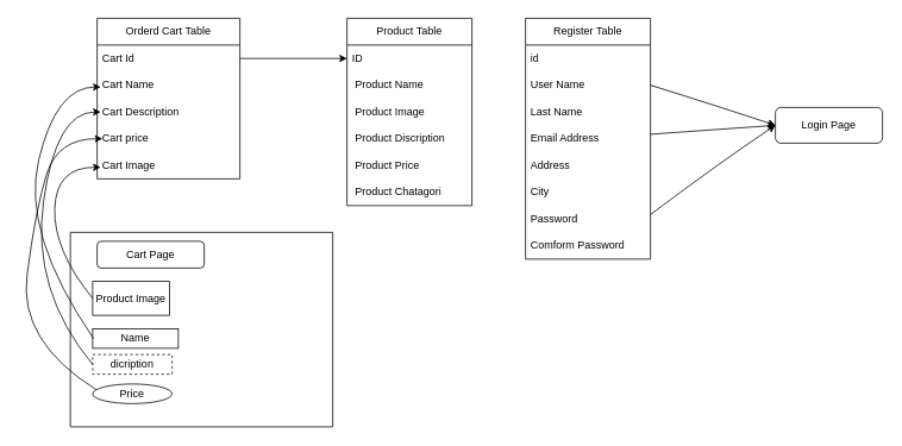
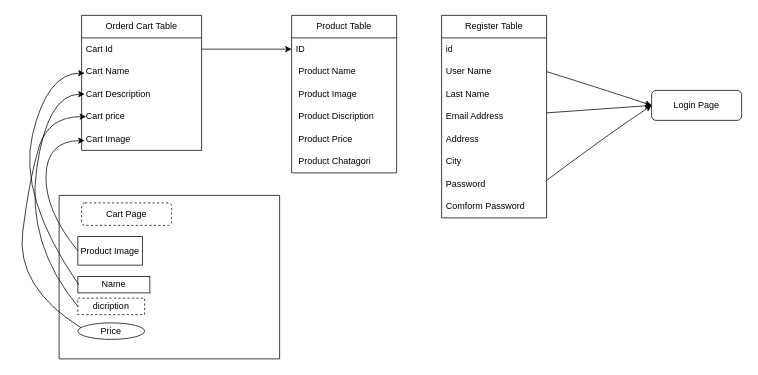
- <mxCell id="30" value="Cart Page" style="rounded=1;whiteSpace=wrap;html=1;fontFamily=Helvetica;fontSize=12;fontColor=default;fillColor=none;gradientColor=none;fontStyle=0" vertex="1" parent="29"><mxGeometry x="30" y="10" width="120" height="30" as="geometry" /></mxCell>
+ <mxCell id="30" value="Cart Page" style="rounded=1;whiteSpace=wrap;html=1;fontFamily=Helvetica;fontSize=12;fontColor=default;fillColor=none;gradientColor=none;fontStyle=0;dashed=1;" vertex="1" parent="29"><mxGeometry x="30" y="10" width="120" height="30" as="geometry" /></mxCell>
